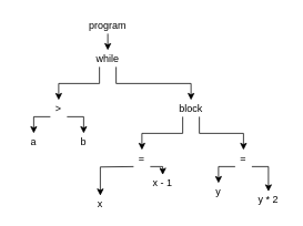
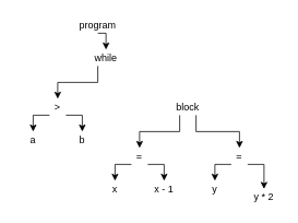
- <mxCell id="3" value="program" style="text;html=1;strokeColor=none;fillColor=none;align=center;verticalAlign=middle;whiteSpace=wrap;rounded=0;" vertex="1" parent="1"><mxGeometry x="109" y="20" width="40" height="20" as="geometry" /></mxCell>
+ <mxCell id="3" value="program" style="text;html=1;strokeColor=none;fillColor=none;align=center;verticalAlign=middle;whiteSpace=wrap;rounded=0;" vertex="1" parent="1"><mxGeometry x="99" y="20" width="40" height="20" as="geometry" /></mxCell>
- <mxCell id="5" style="edgeStyle=orthogonalEdgeStyle;rounded=0;orthogonalLoop=1;jettySize=auto;html=1;exitX=0.75;exitY=1;exitDx=0;exitDy=0;entryX=0.5;entryY=0;entryDx=0;entryDy=0;" edge="1" parent="1" source="6" target="15"><mxGeometry relative="1" as="geometry" /></mxCell>
- <mxCell id="19" value="x - 1" style="text;html=1;strokeColor=none;fillColor=none;align=center;verticalAlign=middle;whiteSpace=wrap;rounded=0;" vertex="1" parent="1"><mxGeometry x="175" y="210" width="40" height="20" as="geometry" /></mxCell>
+ <mxCell id="19" value="x - 1" style="text;html=1;strokeColor=none;fillColor=none;align=center;verticalAlign=middle;whiteSpace=wrap;rounded=0;" vertex="1" parent="1"><mxGeometry x="180" y="220" width="40" height="20" as="geometry" /></mxCell>
- <mxCell id="17" value="x" style="text;html=1;strokeColor=none;fillColor=none;align=center;verticalAlign=middle;whiteSpace=wrap;rounded=0;" vertex="1" parent="1"><mxGeometry x="100" y="235" width="40" height="20" as="geometry" /></mxCell>
+ <mxCell id="17" value="x" style="text;html=1;strokeColor=none;fillColor=none;align=center;verticalAlign=middle;whiteSpace=wrap;rounded=0;" vertex="1" parent="1"><mxGeometry x="120" y="220" width="40" height="20" as="geometry" /></mxCell>
